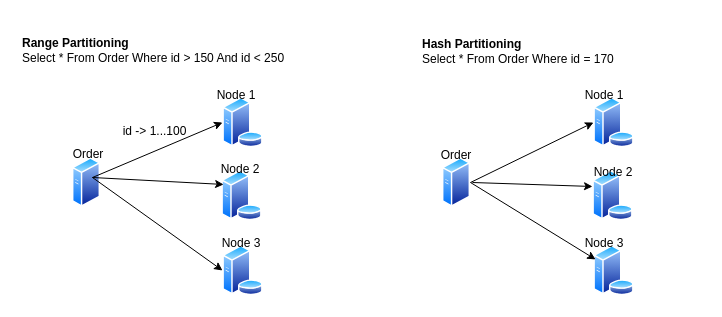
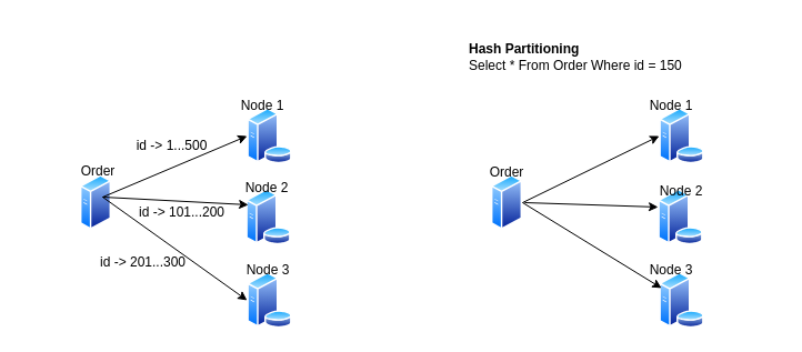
- <mxCell id="16" value="&lt;b&gt;Range Partitioning&lt;/b&gt;&lt;br&gt;Select * From Order Where id &amp;gt; 150 And id &amp;lt; 250" style="text;html=1;strokeColor=none;fillColor=none;align=left;verticalAlign=middle;whiteSpace=wrap;overflow=hidden;" vertex="1" parent="1"><mxGeometry x="20" y="20" width="280" height="60" as="geometry" /></mxCell>
- <mxCell id="17" value="&lt;b&gt;Hash Partitioning&lt;/b&gt;&lt;br&gt;Select * From Order Where id = 170" style="text;html=1;strokeColor=none;fillColor=none;align=left;verticalAlign=middle;whiteSpace=wrap;overflow=hidden;" vertex="1" parent="1"><mxGeometry x="420" y="21" width="280" height="60" as="geometry" /></mxCell>
+ <mxCell id="17" value="&lt;b&gt;Hash Partitioning&lt;/b&gt;&lt;br&gt;Select * From Order Where id = 150" style="text;html=1;strokeColor=none;fillColor=none;align=left;verticalAlign=middle;whiteSpace=wrap;overflow=hidden;" vertex="1" parent="1"><mxGeometry x="420" y="21" width="280" height="60" as="geometry" /></mxCell>
- <mxCell id="20" value="id -&amp;gt; 1...100" style="text;html=1;strokeColor=none;fillColor=none;align=center;verticalAlign=middle;whiteSpace=wrap;rounded=0;" vertex="1" parent="1"><mxGeometry x="112" y="116" width="85" height="30" as="geometry" /></mxCell>
+ <mxCell id="20" value="id -&amp;gt; 1...500" style="text;html=1;strokeColor=none;fillColor=none;align=center;verticalAlign=middle;whiteSpace=wrap;rounded=0;" vertex="1" parent="1"><mxGeometry x="112" y="116" width="85" height="30" as="geometry" /></mxCell>
+ <mxCell id="22" value="id -&amp;gt; 101...200" style="text;html=1;strokeColor=none;fillColor=none;align=center;verticalAlign=middle;whiteSpace=wrap;rounded=0;" vertex="1" parent="1"><mxGeometry x="121" y="176" width="85" height="30" as="geometry" /></mxCell>
+ <mxCell id="21" value="id -&amp;gt; 201...300" style="text;html=1;strokeColor=none;fillColor=none;align=center;verticalAlign=middle;whiteSpace=wrap;rounded=0;" vertex="1" parent="1"><mxGeometry x="86" y="221" width="85" height="30" as="geometry" /></mxCell>
